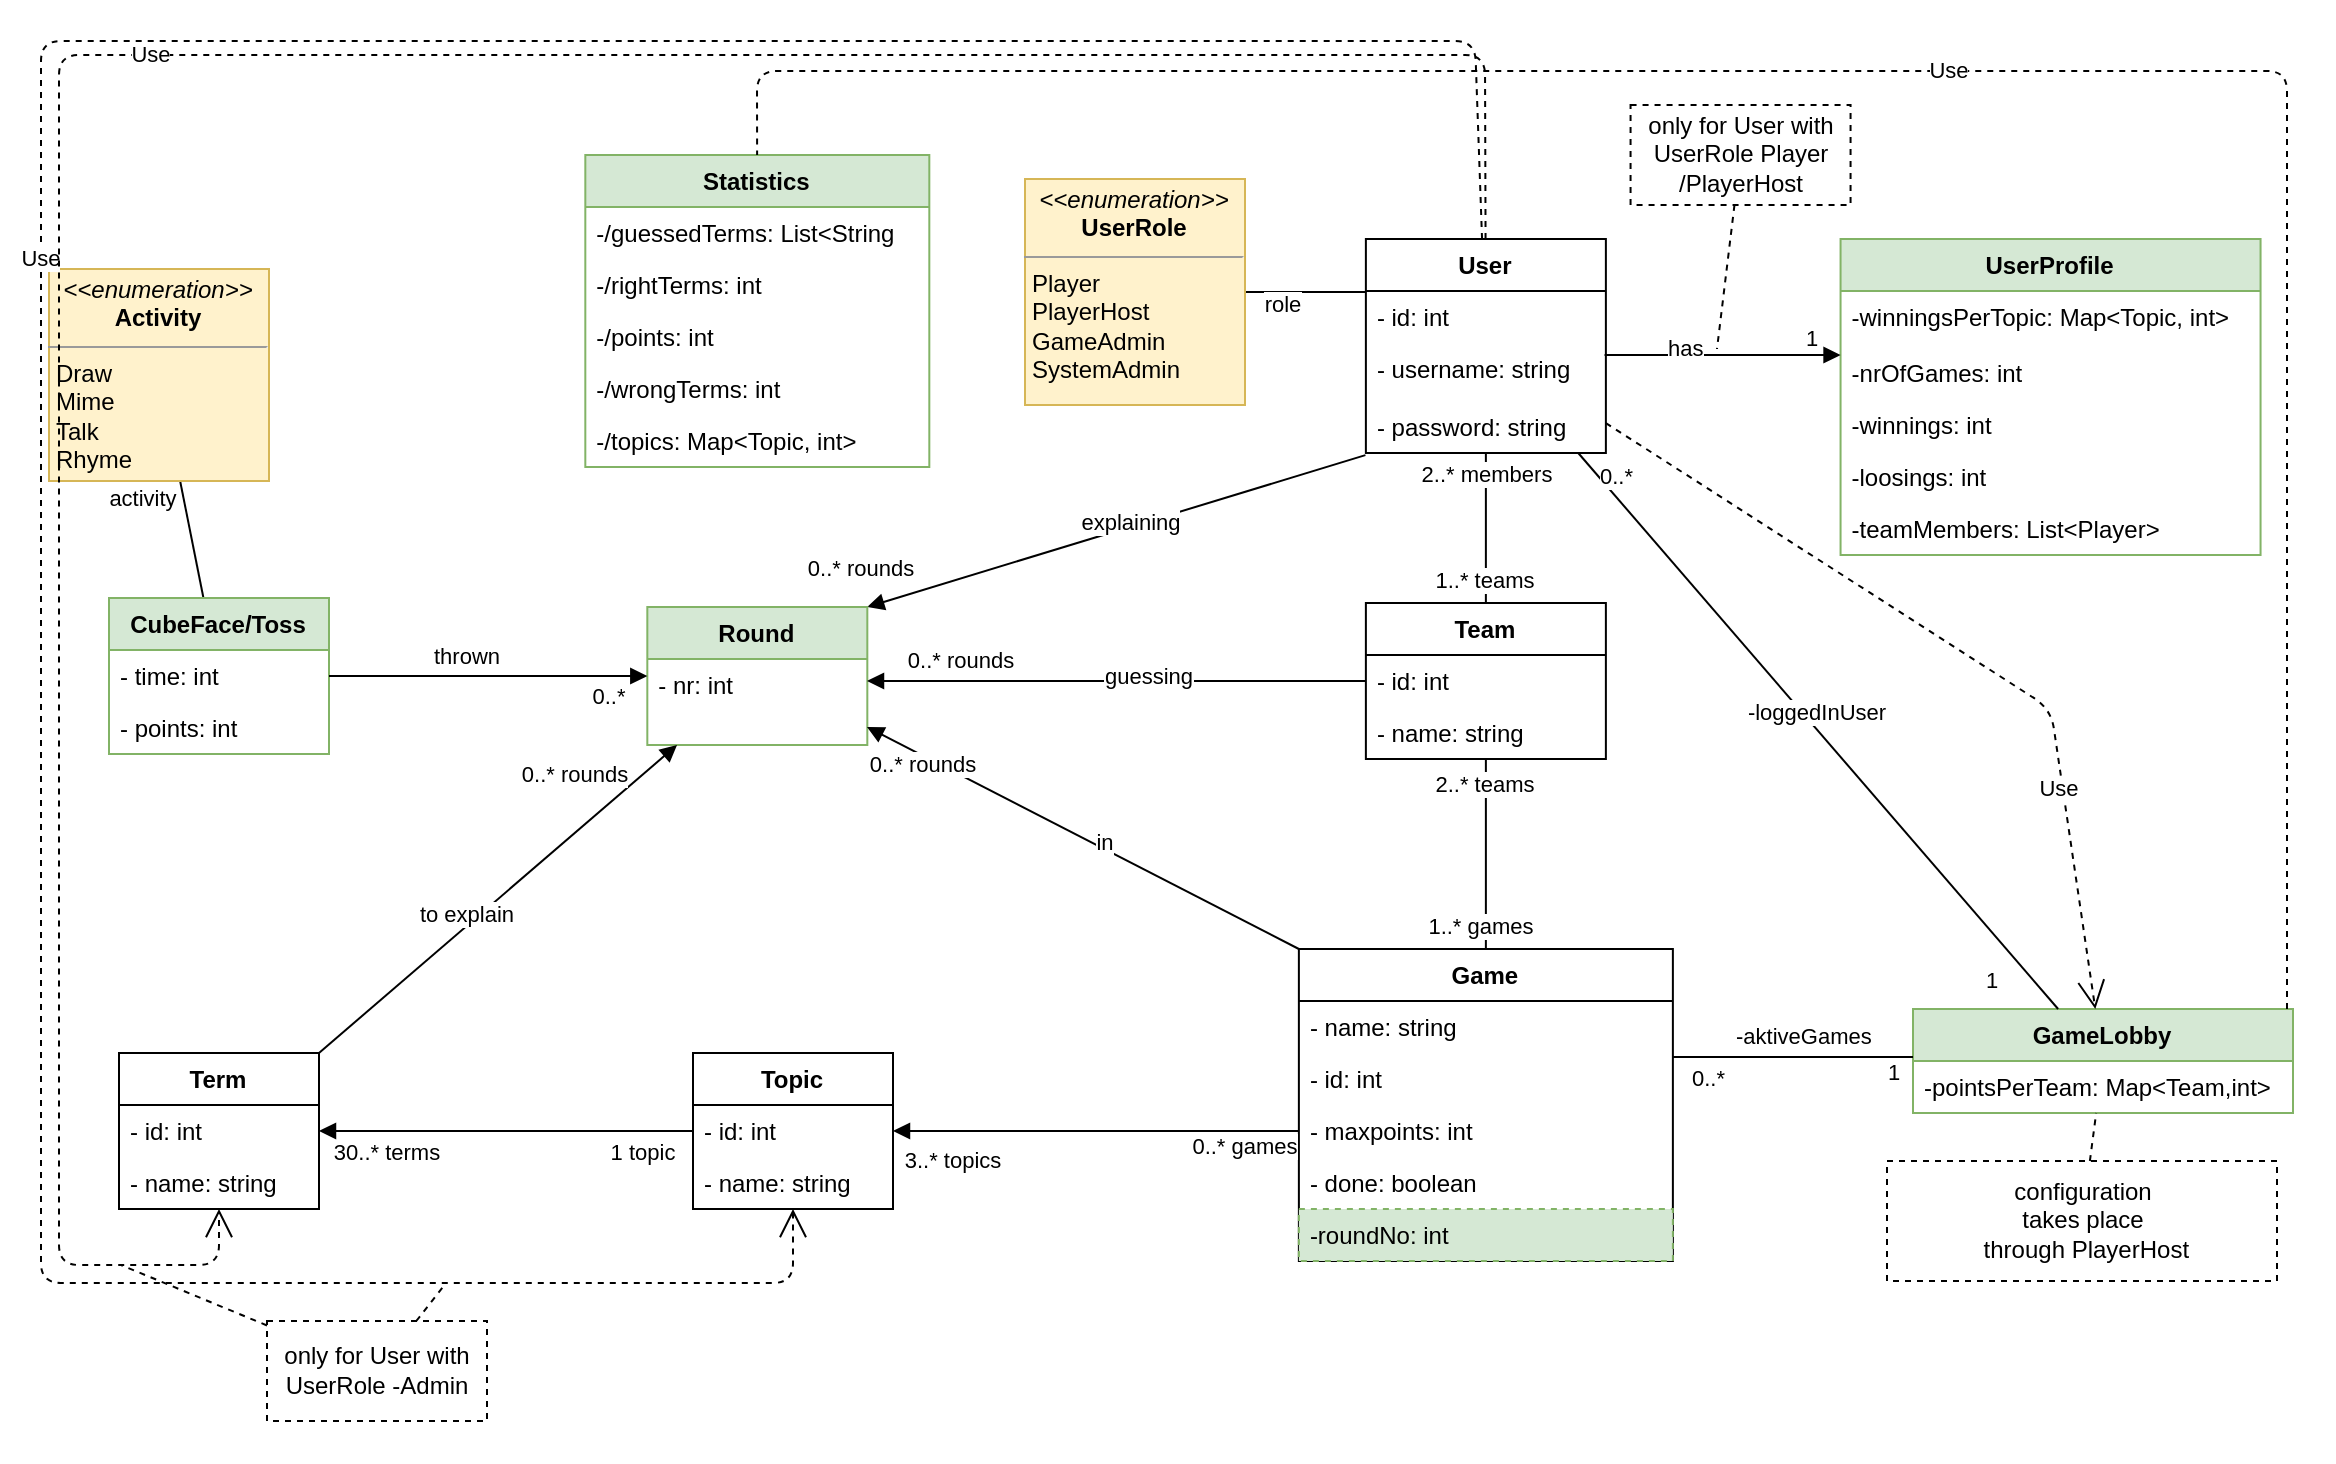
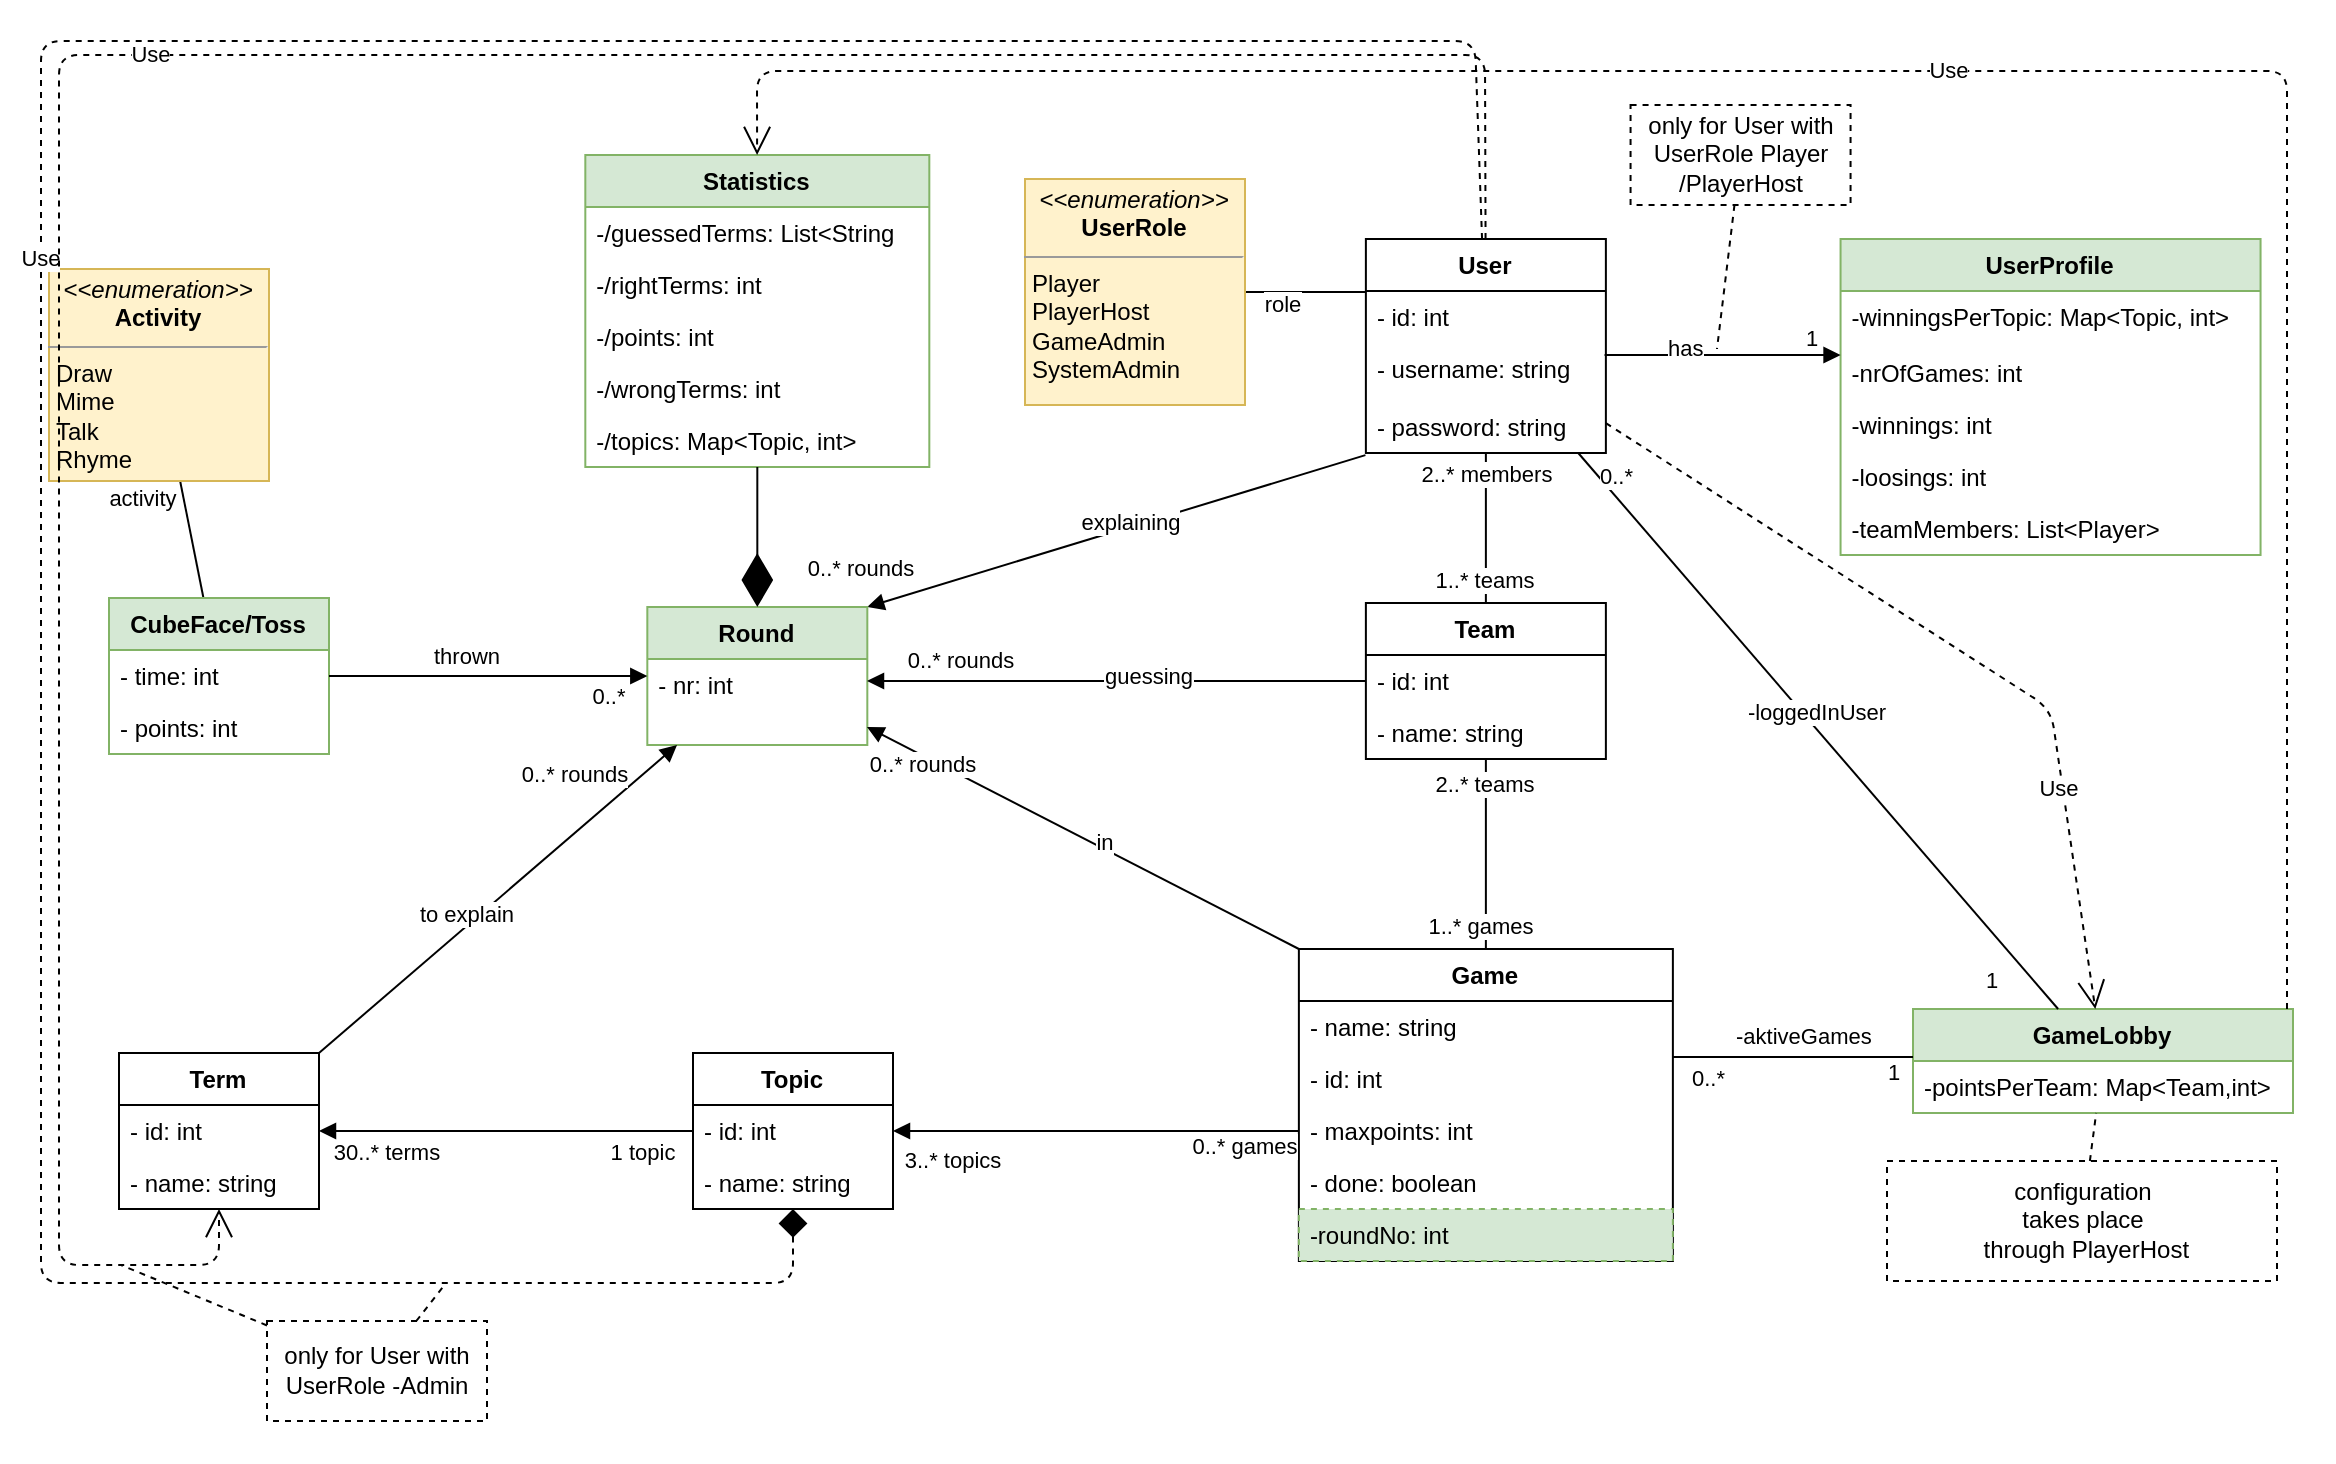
- <mxCell id="88" value="Use" style="endArrow=none;endSize=12;dashed=1;html=1;" edge="1" parent="1" source="79" target="64"><mxGeometry width="160" relative="1" as="geometry"><mxPoint x="448" y="385" as="sourcePoint" /><mxPoint x="608" y="385" as="targetPoint" /><Array as="points"><mxPoint x="1143" y="504" /><mxPoint x="1143" y="35" /><mxPoint x="378" y="35" /></Array></mxGeometry></mxCell>
+ <mxCell id="88" value="Use" style="endArrow=open;endSize=12;dashed=1;html=1;" edge="1" parent="1" source="79" target="64"><mxGeometry width="160" relative="1" as="geometry"><mxPoint x="448" y="385" as="sourcePoint" /><mxPoint x="608" y="385" as="targetPoint" /><Array as="points"><mxPoint x="1143" y="504" /><mxPoint x="1143" y="35" /><mxPoint x="378" y="35" /></Array></mxGeometry></mxCell>
+ <mxCell id="70" value="" style="endArrow=diamondThin;endFill=1;endSize=24;html=1;" parent="1" source="64" target="24" edge="1"><mxGeometry width="160" relative="1" as="geometry"><mxPoint x="854" y="721" as="sourcePoint" /><mxPoint x="1014" y="721" as="targetPoint" /></mxGeometry></mxCell>
- <mxCell id="74" value="Use" style="endArrow=open;endSize=12;dashed=1;html=1;" edge="1" parent="1" source="2" target="29"><mxGeometry width="160" relative="1" as="geometry"><mxPoint x="448" y="385" as="sourcePoint" /><mxPoint x="608" y="385" as="targetPoint" /><Array as="points"><mxPoint x="737" y="20" /><mxPoint x="20" y="20" /><mxPoint x="20" y="641" /><mxPoint x="396" y="641" /></Array></mxGeometry></mxCell>
+ <mxCell id="74" value="Use" style="endArrow=diamond;endSize=12;dashed=1;html=1;" edge="1" parent="1" source="2" target="29"><mxGeometry width="160" relative="1" as="geometry"><mxPoint x="448" y="385" as="sourcePoint" /><mxPoint x="608" y="385" as="targetPoint" /><Array as="points"><mxPoint x="737" y="20" /><mxPoint x="20" y="20" /><mxPoint x="20" y="641" /><mxPoint x="396" y="641" /></Array></mxGeometry></mxCell>
